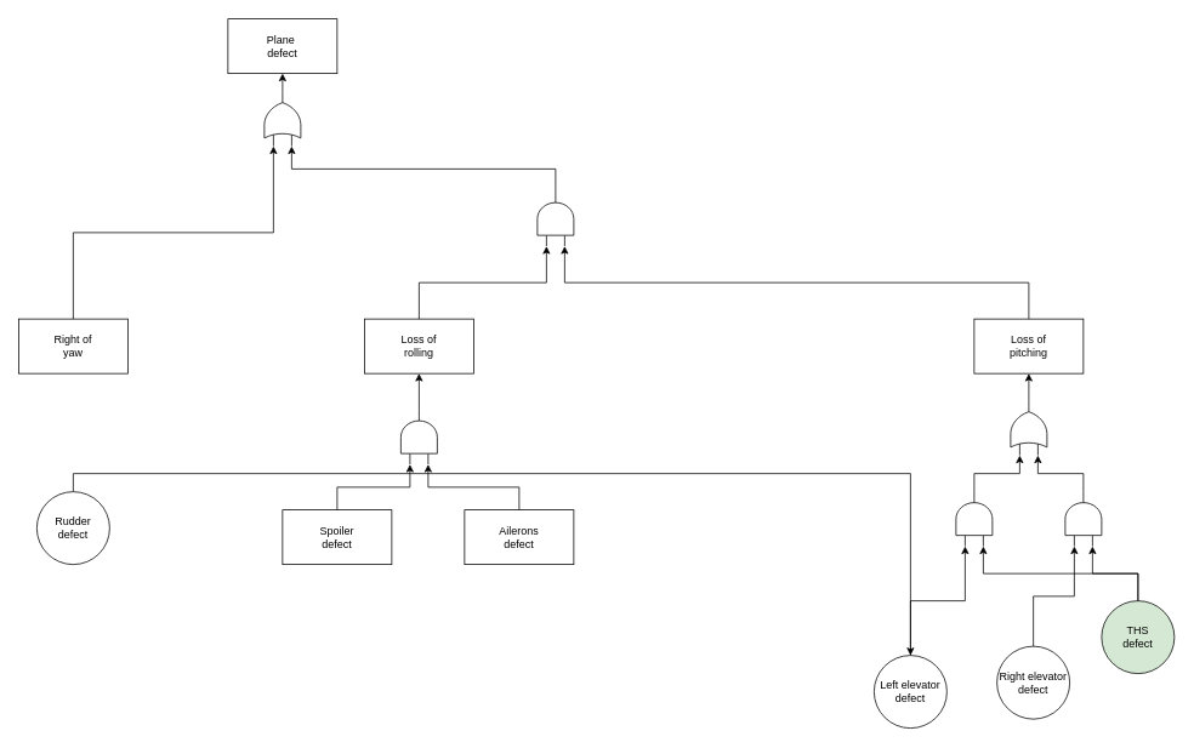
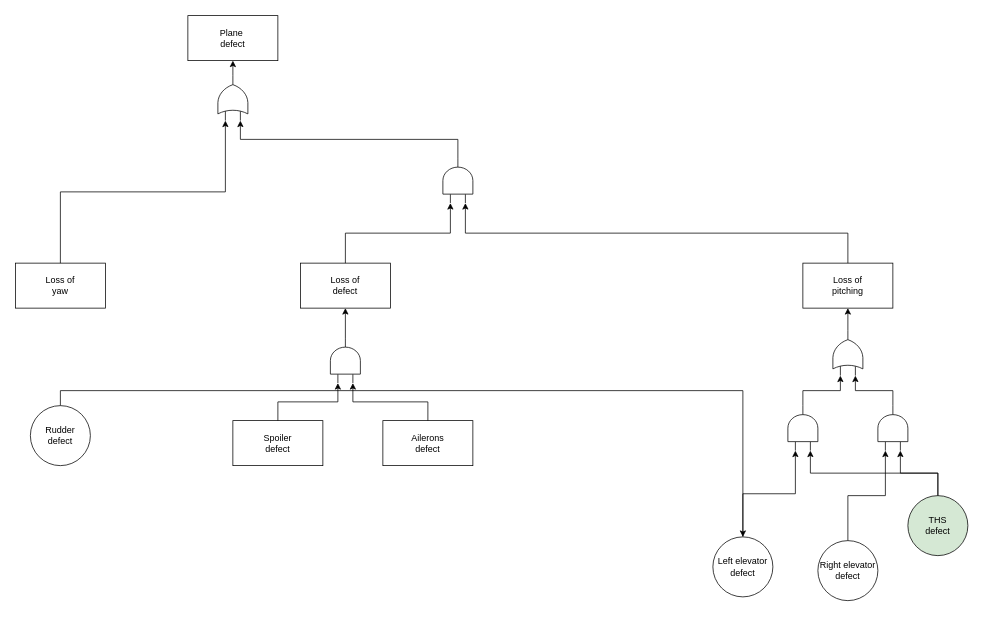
- <mxCell id="3" value="Right of&lt;div&gt;yaw&lt;/div&gt;" style="rounded=0;whiteSpace=wrap;html=1;" vertex="1" parent="1"><mxGeometry x="20" y="350" width="120" height="60" as="geometry" /></mxCell>
+ <mxCell id="3" value="Loss of&lt;div&gt;yaw&lt;/div&gt;" style="rounded=0;whiteSpace=wrap;html=1;" vertex="1" parent="1"><mxGeometry x="20" y="350" width="120" height="60" as="geometry" /></mxCell>
- <mxCell id="4" value="Loss of&lt;div&gt;rolling&lt;/div&gt;" style="rounded=0;whiteSpace=wrap;html=1;" vertex="1" parent="1"><mxGeometry x="400" y="350" width="120" height="60" as="geometry" /></mxCell>
+ <mxCell id="4" value="Loss of&lt;div&gt;defect&lt;/div&gt;" style="rounded=0;whiteSpace=wrap;html=1;" vertex="1" parent="1"><mxGeometry x="400" y="350" width="120" height="60" as="geometry" /></mxCell>
- <mxCell id="18" value="Right elevator&lt;div&gt;defect&lt;/div&gt;" style="ellipse;whiteSpace=wrap;html=1;" vertex="1" parent="1"><mxGeometry x="1095" y="710" width="80" height="80" as="geometry" /></mxCell>
+ <mxCell id="18" value="Right elevator&lt;div&gt;defect&lt;/div&gt;" style="ellipse;whiteSpace=wrap;html=1;" vertex="1" parent="1"><mxGeometry x="1090" y="720" width="80" height="80" as="geometry" /></mxCell>
- <mxCell id="17" value="Left elevator&lt;div&gt;defect&lt;/div&gt;" style="ellipse;whiteSpace=wrap;html=1;" vertex="1" parent="1"><mxGeometry x="960" y="720" width="80" height="80" as="geometry" /></mxCell>
+ <mxCell id="17" value="Left elevator&lt;div&gt;defect&lt;/div&gt;" style="ellipse;whiteSpace=wrap;html=1;" vertex="1" parent="1"><mxGeometry x="950" y="715" width="80" height="80" as="geometry" /></mxCell>
